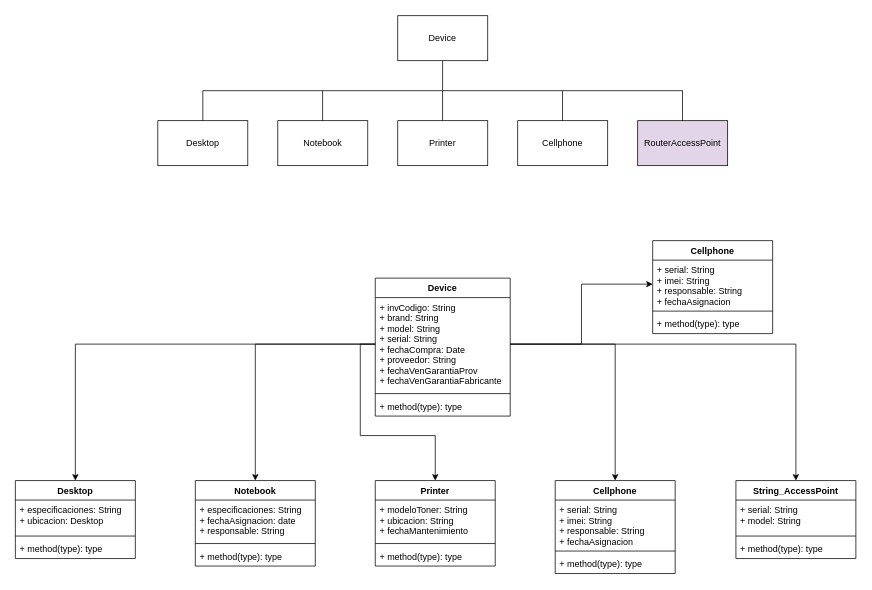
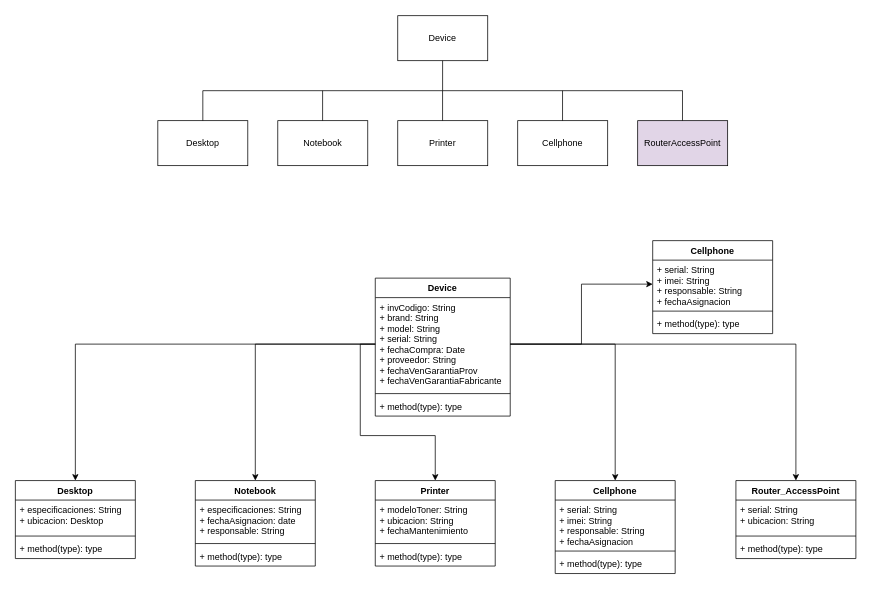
- <mxCell id="31" value="String_AccessPoint" style="swimlane;fontStyle=1;align=center;verticalAlign=top;childLayout=stackLayout;horizontal=1;startSize=26;horizontalStack=0;resizeParent=1;resizeParentMax=0;resizeLast=0;collapsible=1;marginBottom=0;" vertex="1" parent="1"><mxGeometry x="981" y="640" width="160" height="104" as="geometry" /></mxCell>
+ <mxCell id="31" value="Router_AccessPoint" style="swimlane;fontStyle=1;align=center;verticalAlign=top;childLayout=stackLayout;horizontal=1;startSize=26;horizontalStack=0;resizeParent=1;resizeParentMax=0;resizeLast=0;collapsible=1;marginBottom=0;" vertex="1" parent="1"><mxGeometry x="981" y="640" width="160" height="104" as="geometry" /></mxCell>
- <mxCell id="32" value="+ serial: String&#10;+ model: String&#10;" style="text;strokeColor=none;fillColor=none;align=left;verticalAlign=top;spacingLeft=4;spacingRight=4;overflow=hidden;rotatable=0;points=[[0,0.5],[1,0.5]];portConstraint=eastwest;" vertex="1" parent="31"><mxGeometry y="26" width="160" height="44" as="geometry" /></mxCell>
+ <mxCell id="32" value="+ serial: String&#10;+ ubicacion: String&#10;" style="text;strokeColor=none;fillColor=none;align=left;verticalAlign=top;spacingLeft=4;spacingRight=4;overflow=hidden;rotatable=0;points=[[0,0.5],[1,0.5]];portConstraint=eastwest;" vertex="1" parent="31"><mxGeometry y="26" width="160" height="44" as="geometry" /></mxCell>
